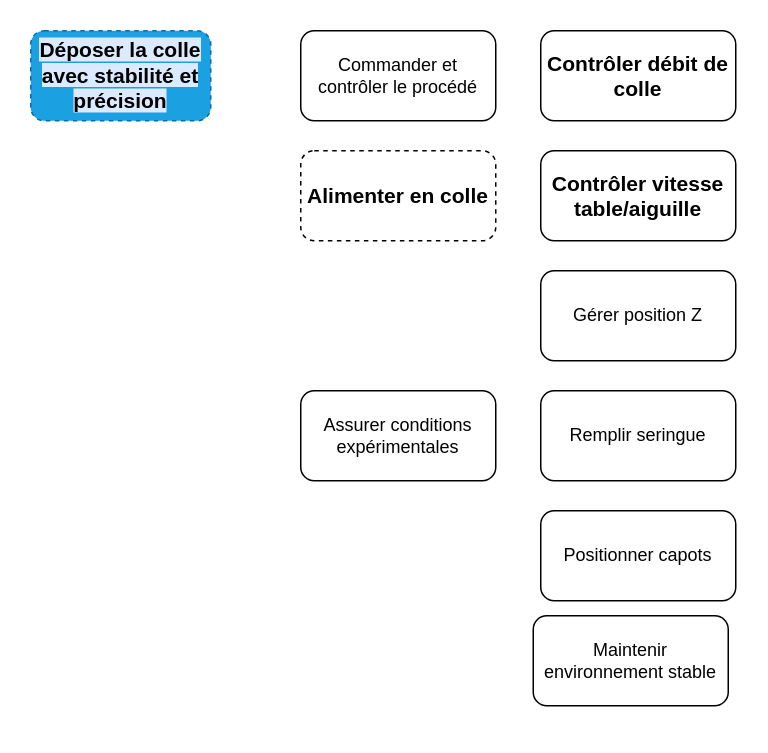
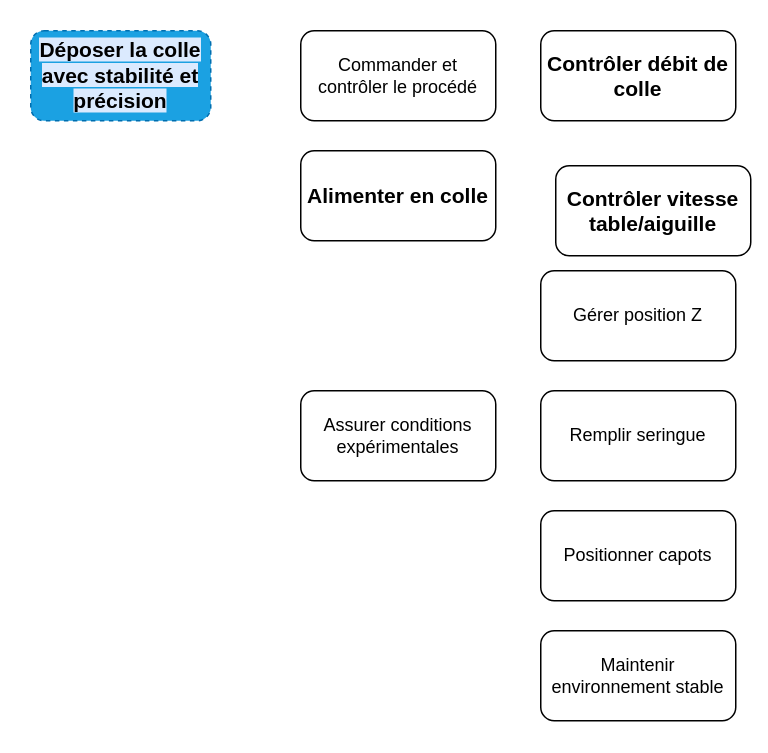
- <mxCell id="3" value="&lt;span style=&quot;color: rgb(0, 0, 0); font-family: Arial, sans-serif; font-size: 14px; font-weight: 700;&quot;&gt;Alimenter en colle&lt;/span&gt;" style="rounded=1;whiteSpace=wrap;html=1;labelBackgroundColor=none;labelBorderColor=none;textShadow=0;dashed=1;" vertex="1" parent="1"><mxGeometry x="200" y="100" width="130" height="60" as="geometry" /></mxCell>
+ <mxCell id="3" value="&lt;span style=&quot;color: rgb(0, 0, 0); font-family: Arial, sans-serif; font-size: 14px; font-weight: 700;&quot;&gt;Alimenter en colle&lt;/span&gt;" style="rounded=1;whiteSpace=wrap;html=1;labelBackgroundColor=none;labelBorderColor=none;textShadow=0;" vertex="1" parent="1"><mxGeometry x="200" y="100" width="130" height="60" as="geometry" /></mxCell>
- <mxCell id="5" value="&lt;span style=&quot;color: rgb(0, 0, 0); font-family: Arial, sans-serif; font-size: 14px; font-weight: 700;&quot;&gt;Contrôler vitesse table/aiguille&lt;/span&gt;" style="rounded=1;whiteSpace=wrap;html=1;labelBackgroundColor=none;labelBorderColor=none;textShadow=0;" vertex="1" parent="1"><mxGeometry x="360" y="100" width="130" height="60" as="geometry" /></mxCell>
+ <mxCell id="5" value="&lt;span style=&quot;color: rgb(0, 0, 0); font-family: Arial, sans-serif; font-size: 14px; font-weight: 700;&quot;&gt;Contrôler vitesse table/aiguille&lt;/span&gt;" style="rounded=1;whiteSpace=wrap;html=1;labelBackgroundColor=none;labelBorderColor=none;textShadow=0;" vertex="1" parent="1"><mxGeometry x="370" y="110" width="130" height="60" as="geometry" /></mxCell>
- <mxCell id="11" value="Maintenir environnement stable" style="rounded=1;whiteSpace=wrap;html=1;labelBackgroundColor=none;labelBorderColor=none;textShadow=0;" vertex="1" parent="1"><mxGeometry x="355" y="410" width="130" height="60" as="geometry" /></mxCell>
+ <mxCell id="11" value="Maintenir environnement stable" style="rounded=1;whiteSpace=wrap;html=1;labelBackgroundColor=none;labelBorderColor=none;textShadow=0;" vertex="1" parent="1"><mxGeometry x="360" y="420" width="130" height="60" as="geometry" /></mxCell>
